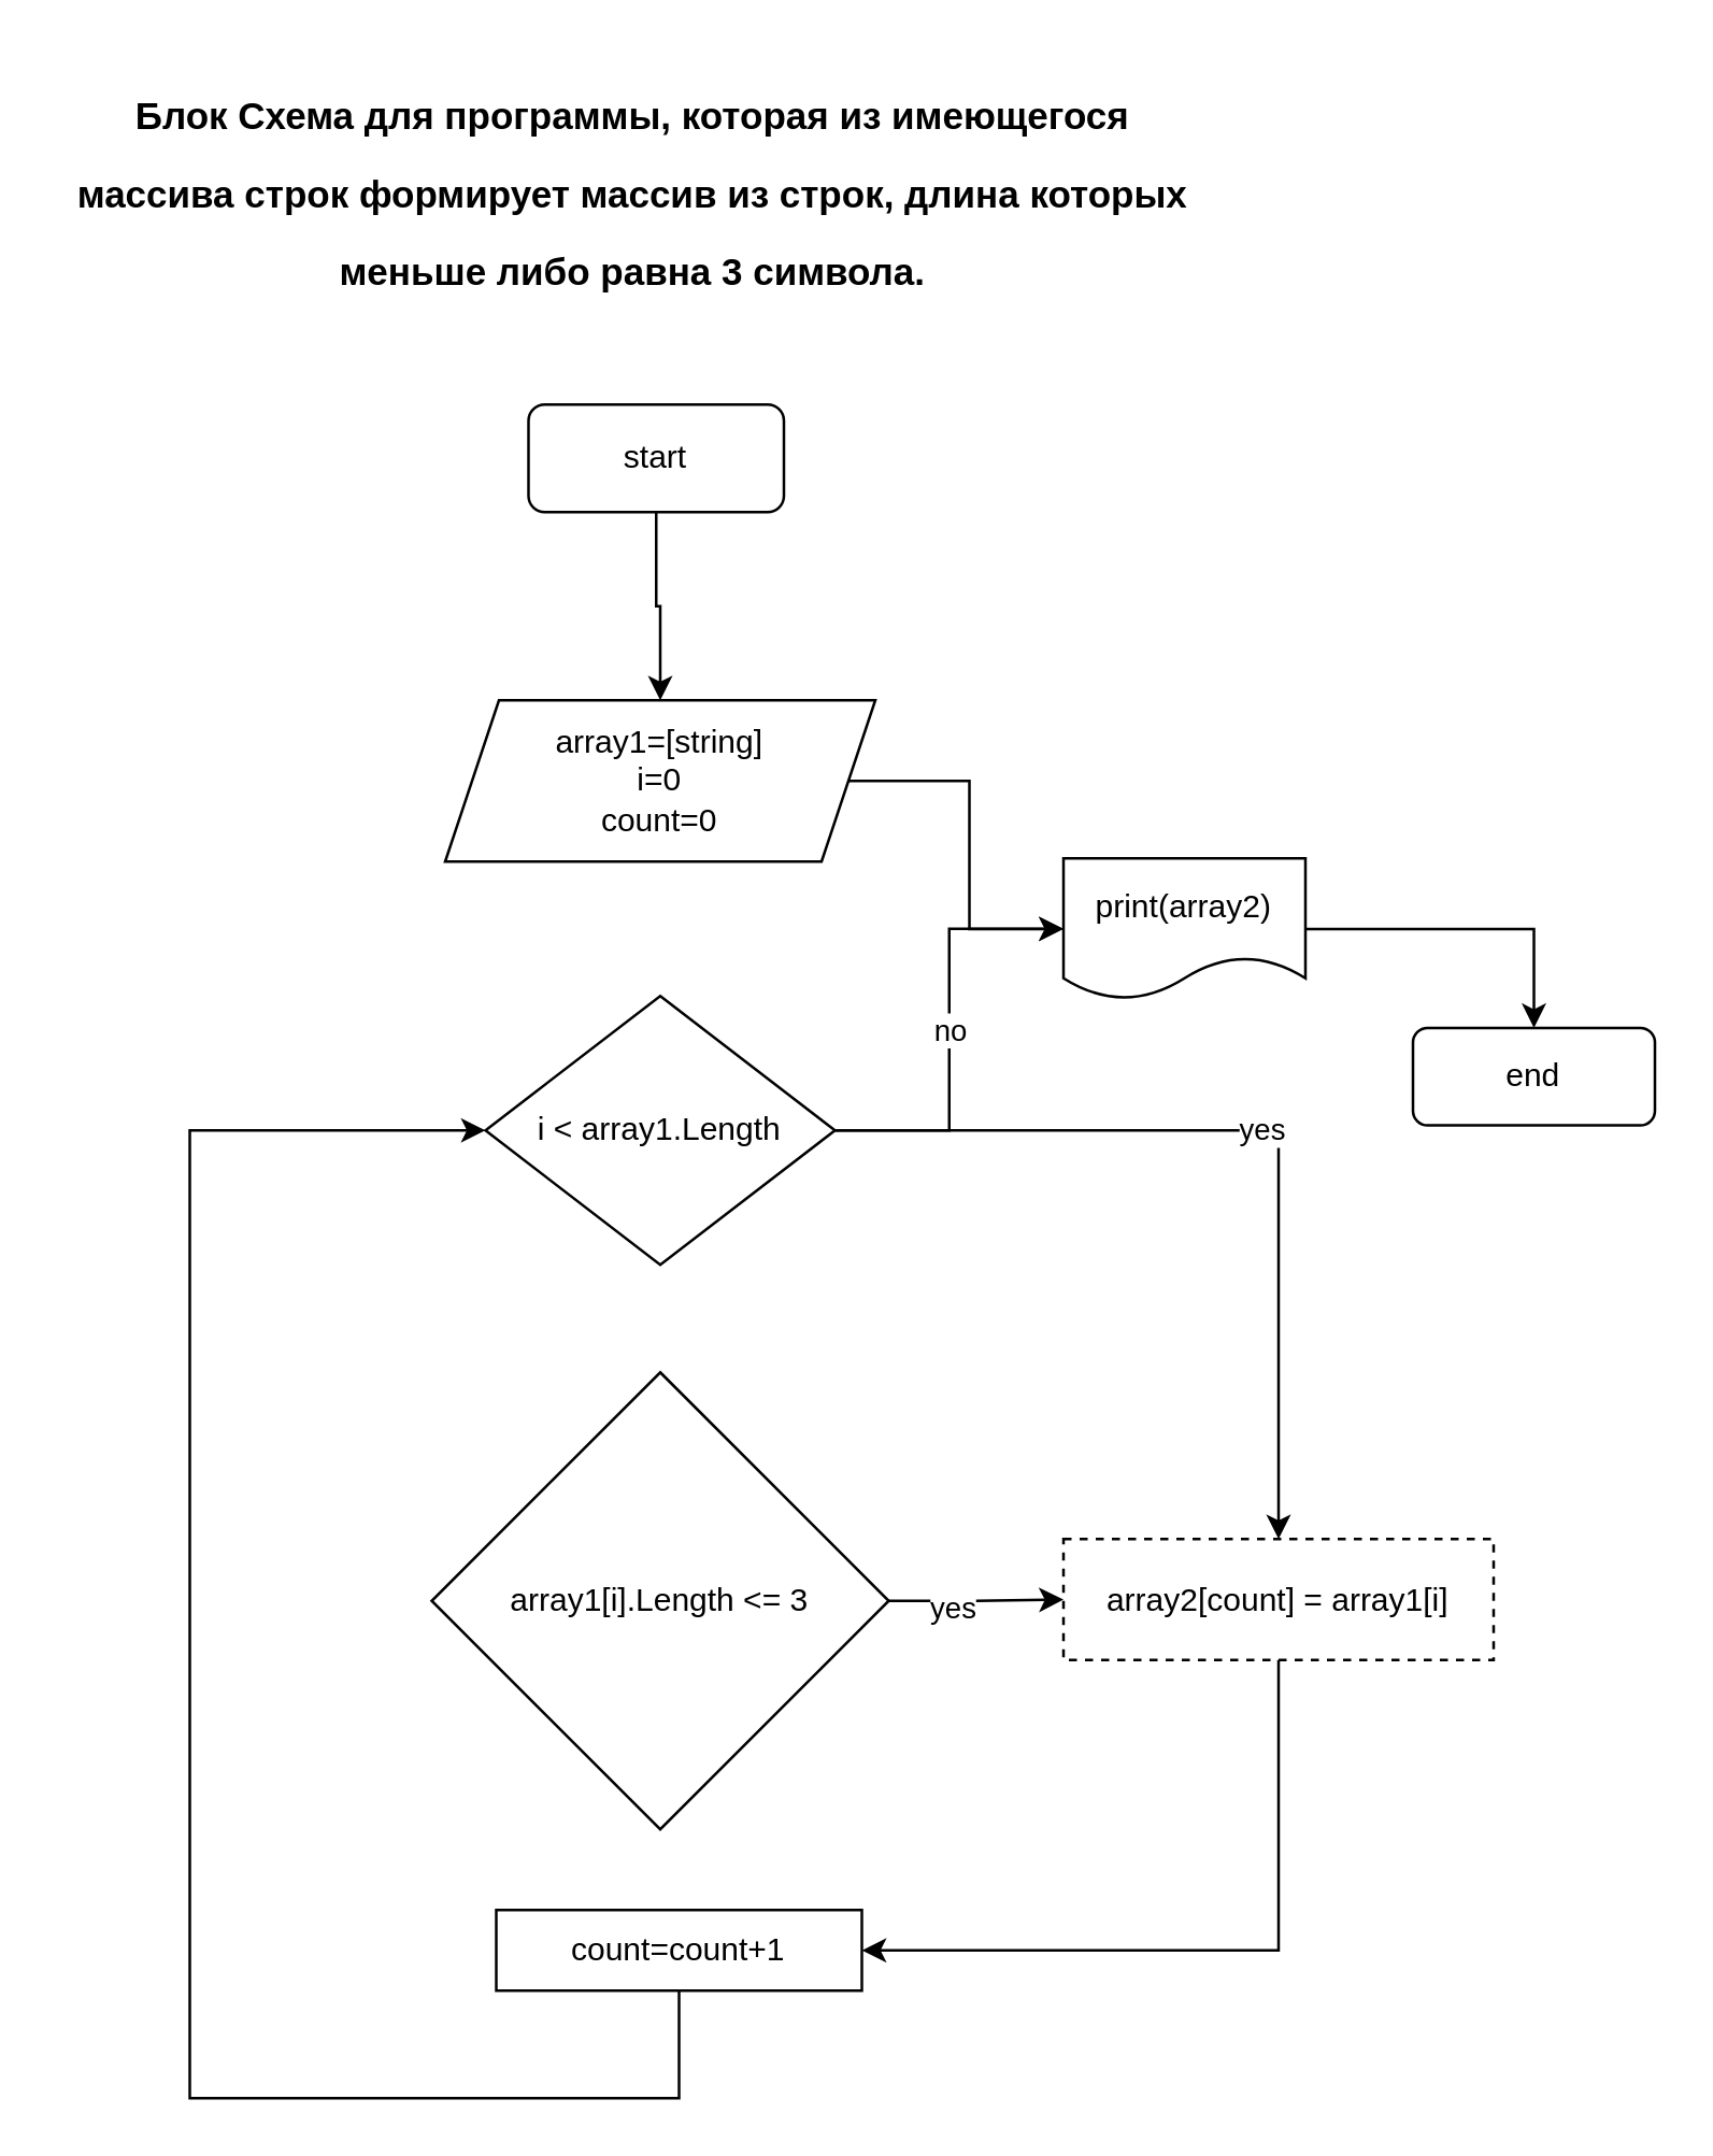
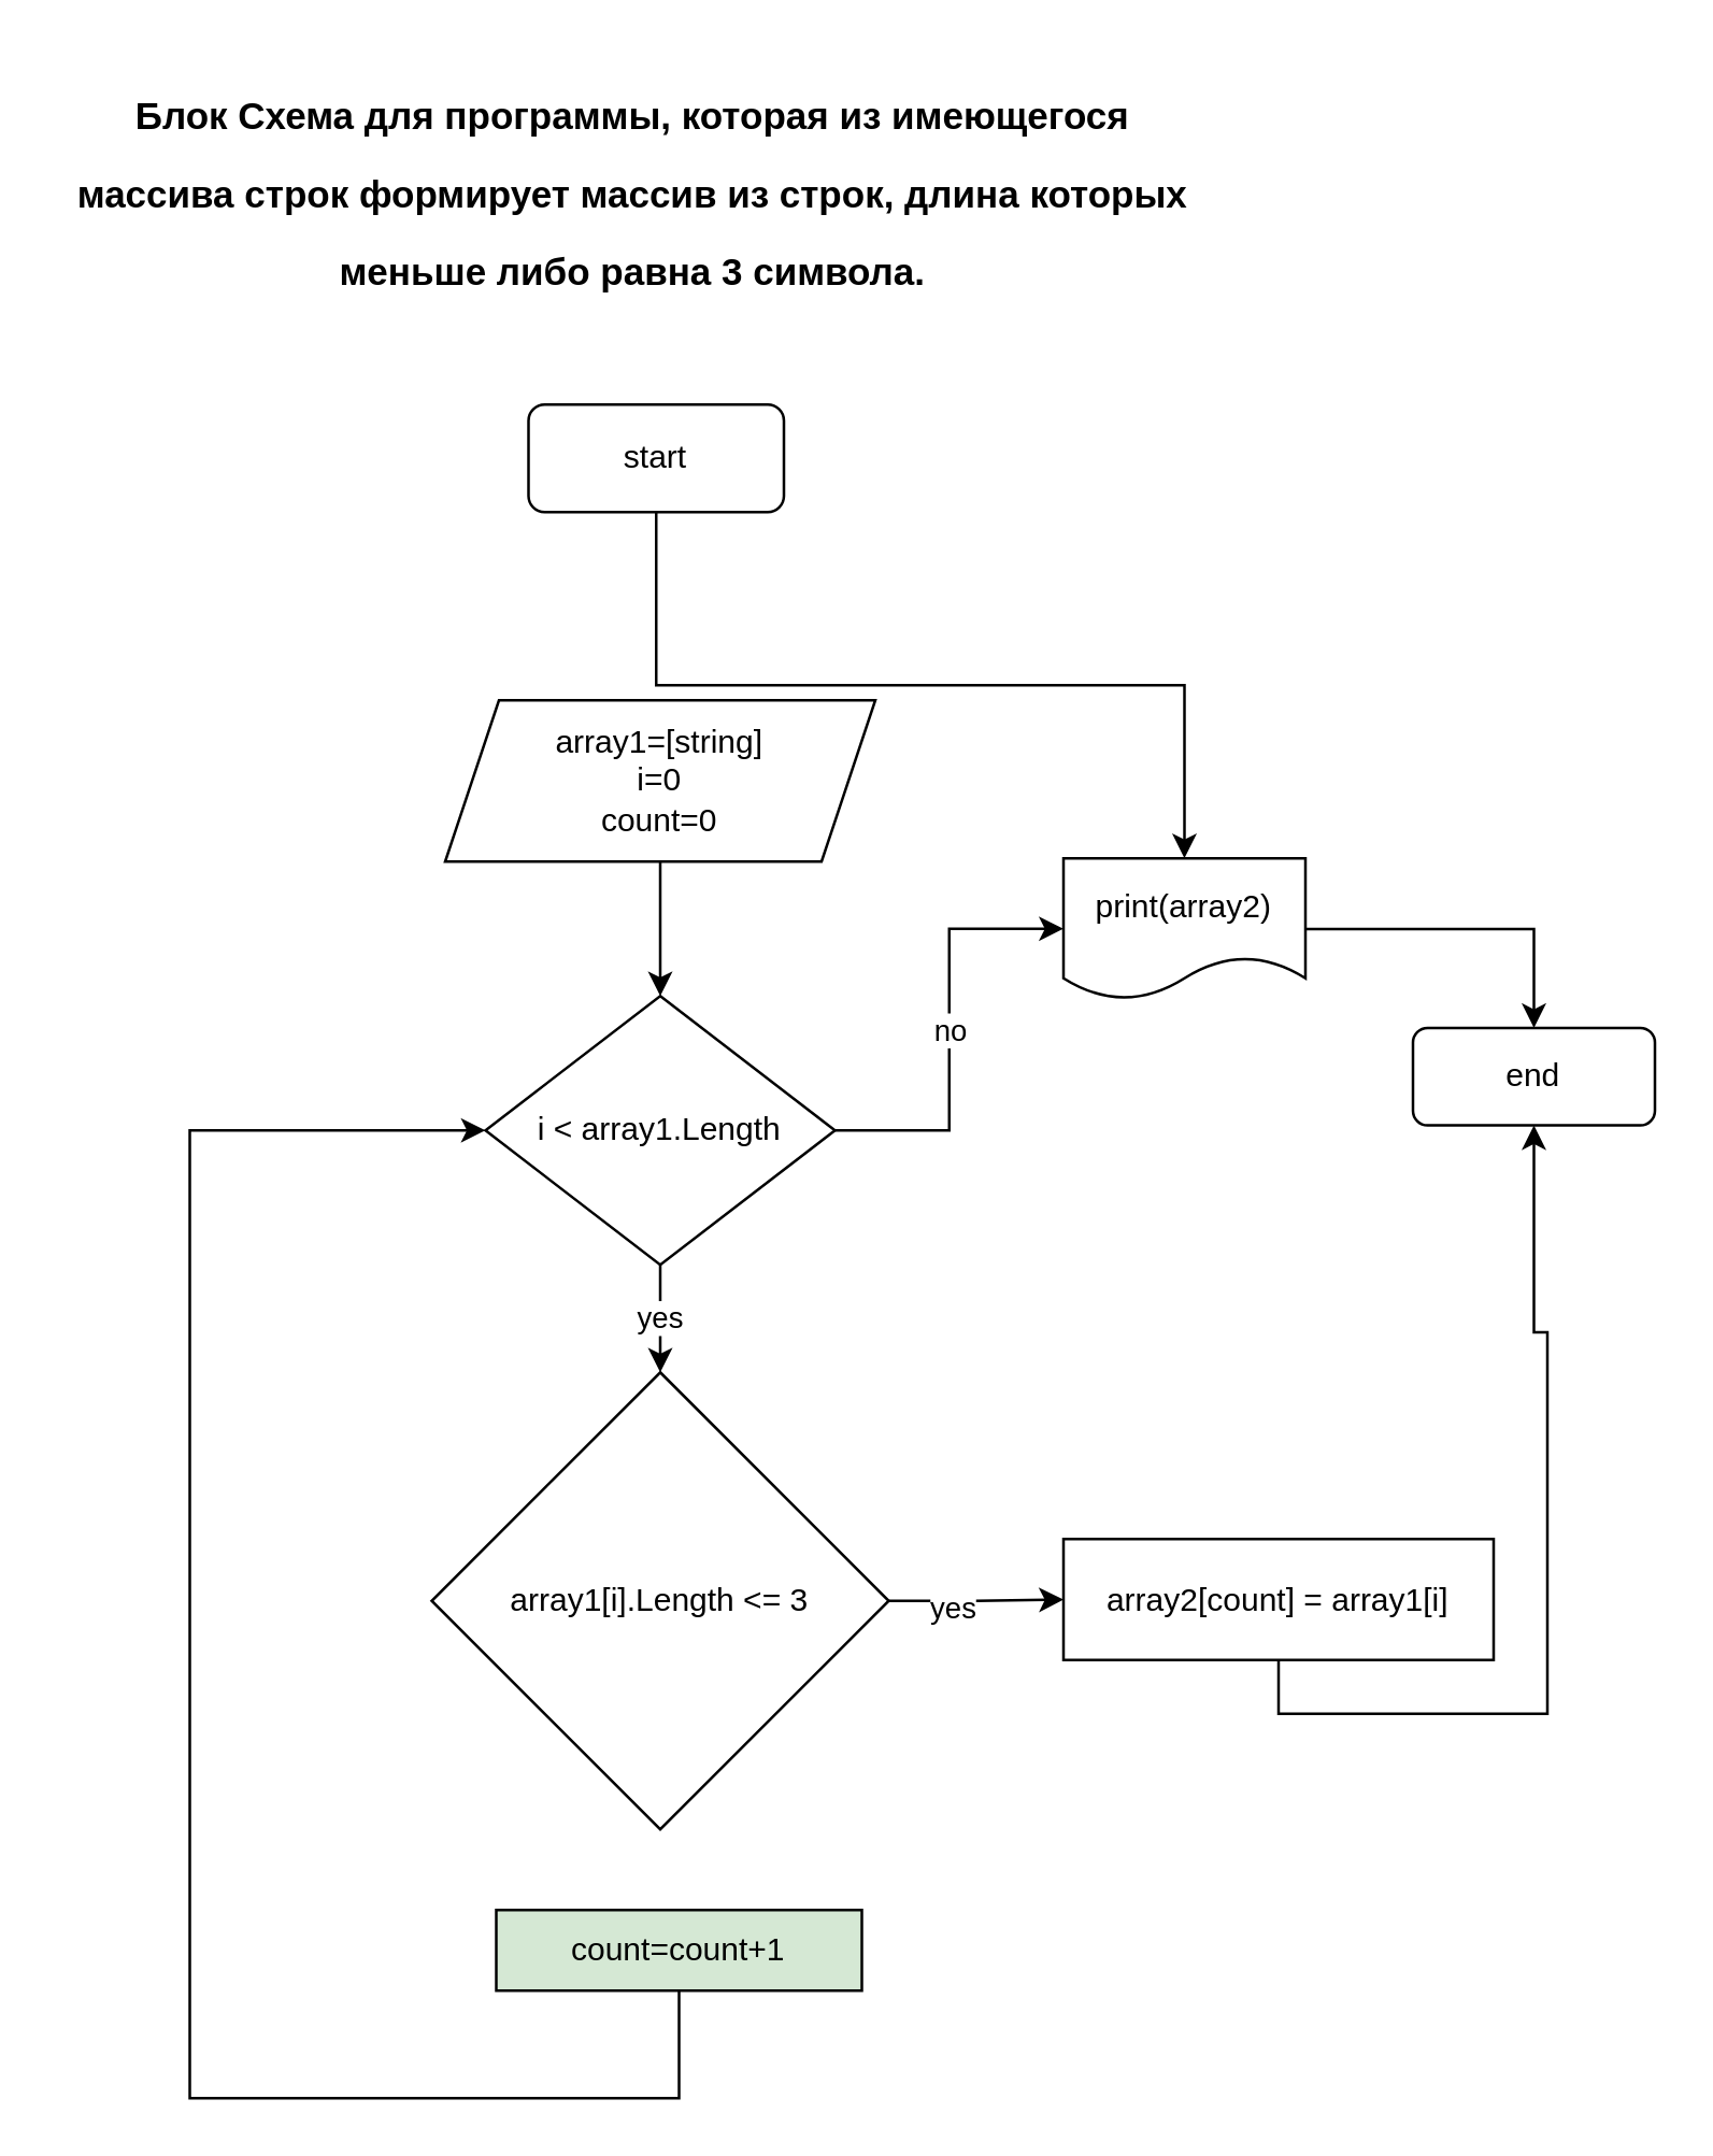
- <mxCell id="2" style="edgeStyle=orthogonalEdgeStyle;rounded=0;orthogonalLoop=1;jettySize=auto;html=1;exitX=0.5;exitY=1;exitDx=0;exitDy=0;entryX=0.5;entryY=0;entryDx=0;entryDy=0;" parent="1" source="3" target="5" edge="1"><mxGeometry relative="1" as="geometry" /></mxCell>
+ <mxCell id="2" style="edgeStyle=orthogonalEdgeStyle;rounded=0;orthogonalLoop=1;jettySize=auto;html=1;exitX=0.5;exitY=1;exitDx=0;exitDy=0;" parent="1" source="3" target="11" edge="1"><mxGeometry relative="1" as="geometry" /></mxCell>
- <mxCell id="4" value="" style="edgeStyle=orthogonalEdgeStyle;rounded=0;orthogonalLoop=1;jettySize=auto;html=1;" parent="1" source="5" target="11" edge="1"><mxGeometry relative="1" as="geometry"><mxPoint x="220" y="380" as="targetPoint" /></mxGeometry></mxCell>
+ <mxCell id="4" value="" style="edgeStyle=orthogonalEdgeStyle;rounded=0;orthogonalLoop=1;jettySize=auto;html=1;entryX=0.5;entryY=0;entryDx=0;entryDy=0;" parent="1" source="5" target="9" edge="1"><mxGeometry relative="1" as="geometry"><mxPoint x="220" y="380" as="targetPoint" /></mxGeometry></mxCell>
- <mxCell id="8" value="yes" style="edgeStyle=orthogonalEdgeStyle;rounded=0;orthogonalLoop=1;jettySize=auto;html=1;" parent="1" source="9" target="15" edge="1"><mxGeometry relative="1" as="geometry" /></mxCell>
+ <mxCell id="8" value="yes" style="edgeStyle=orthogonalEdgeStyle;rounded=0;orthogonalLoop=1;jettySize=auto;html=1;" parent="1" source="9" target="18" edge="1"><mxGeometry relative="1" as="geometry" /></mxCell>
- <mxCell id="15" value="array2[count] = array1[i]" style="rounded=0;whiteSpace=wrap;html=1;dashed=1;" parent="1" vertex="1"><mxGeometry x="395" y="572" width="160" height="45" as="geometry" /></mxCell>
+ <mxCell id="15" value="array2[count] = array1[i]" style="rounded=0;whiteSpace=wrap;html=1;" parent="1" vertex="1"><mxGeometry x="395" y="572" width="160" height="45" as="geometry" /></mxCell>
- <mxCell id="13" value="count=count+1" style="rounded=0;whiteSpace=wrap;html=1;" parent="1" vertex="1"><mxGeometry x="184" y="710" width="136" height="30" as="geometry" /></mxCell>
+ <mxCell id="13" value="count=count+1" style="rounded=0;whiteSpace=wrap;html=1;fillColor=#d5e8d4;" parent="1" vertex="1"><mxGeometry x="184" y="710" width="136" height="30" as="geometry" /></mxCell>
- <mxCell id="19" style="edgeStyle=orthogonalEdgeStyle;rounded=0;orthogonalLoop=1;jettySize=auto;html=1;exitX=0.5;exitY=1;exitDx=0;exitDy=0;entryX=1;entryY=0.5;entryDx=0;entryDy=0;" parent="1" source="15" target="13" edge="1"><mxGeometry relative="1" as="geometry"><mxPoint x="570" y="740" as="sourcePoint" /></mxGeometry></mxCell>
+ <mxCell id="19" style="edgeStyle=orthogonalEdgeStyle;rounded=0;orthogonalLoop=1;jettySize=auto;html=1;exitX=0.5;exitY=1;exitDx=0;exitDy=0;" parent="1" source="15" target="14" edge="1"><mxGeometry relative="1" as="geometry"><mxPoint x="570" y="740" as="sourcePoint" /></mxGeometry></mxCell>
